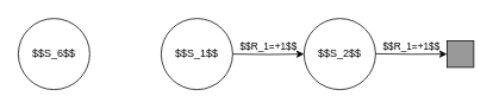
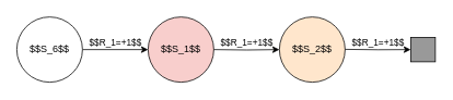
+ <mxCell id="2" style="edgeStyle=orthogonalEdgeStyle;rounded=0;orthogonalLoop=1;jettySize=auto;html=1;entryX=0;entryY=0.5;entryDx=0;entryDy=0;" edge="1" parent="1" source="4" target="5"><mxGeometry relative="1" as="geometry" /></mxCell>
+ <mxCell id="3" value="$$R_1=+1$$" style="edgeLabel;html=1;align=center;verticalAlign=middle;resizable=0;points=[];labelBackgroundColor=none;" vertex="1" connectable="0" parent="2"><mxGeometry x="-0.171" y="1" relative="1" as="geometry"><mxPoint x="6.86" y="-9" as="offset" /></mxGeometry></mxCell>
- <mxCell id="5" value="&lt;span&gt;$$S_1$$&lt;/span&gt;" style="ellipse;whiteSpace=wrap;html=1;aspect=fixed;" vertex="1" parent="1"><mxGeometry x="180" y="20" width="80" height="80" as="geometry" /></mxCell>
+ <mxCell id="5" value="&lt;span&gt;$$S_1$$&lt;/span&gt;" style="ellipse;whiteSpace=wrap;html=1;aspect=fixed;fillColor=#f8cecc;" vertex="1" parent="1"><mxGeometry x="180" y="20" width="80" height="80" as="geometry" /></mxCell>
- <mxCell id="8" value="&lt;span&gt;$$S_2$$&lt;/span&gt;" style="ellipse;whiteSpace=wrap;html=1;aspect=fixed;" vertex="1" parent="1"><mxGeometry x="340" y="20" width="80" height="80" as="geometry" /></mxCell>
+ <mxCell id="8" value="&lt;span&gt;$$S_2$$&lt;/span&gt;" style="ellipse;whiteSpace=wrap;html=1;aspect=fixed;fillColor=#ffe6cc;" vertex="1" parent="1"><mxGeometry x="340" y="20" width="80" height="80" as="geometry" /></mxCell>
